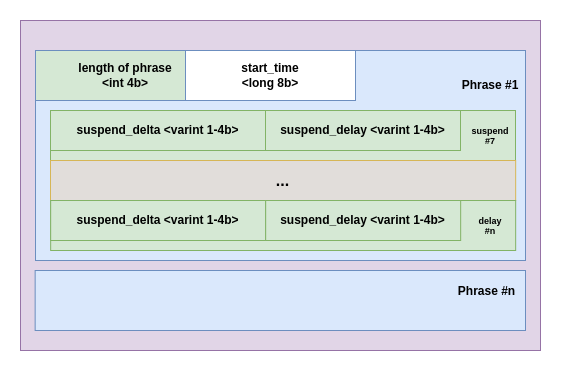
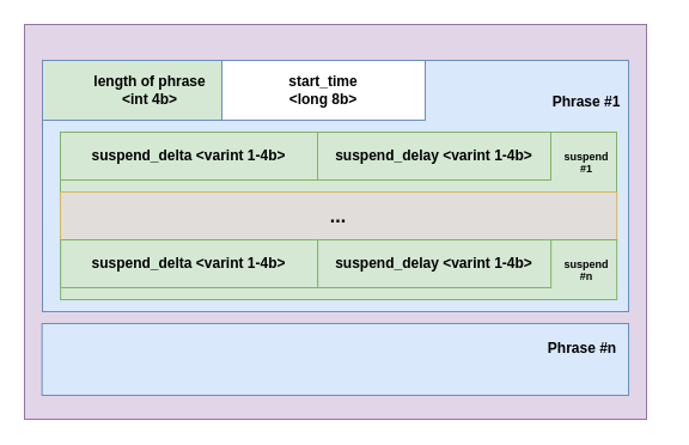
- <mxCell id="13" value="&lt;p style=&quot;line-height: 70%;&quot;&gt;&lt;b style=&quot;font-size: 9px;&quot;&gt;suspend &lt;br&gt;#7&lt;/b&gt;&lt;/p&gt;" style="text;html=1;strokeColor=none;fillColor=none;align=center;verticalAlign=middle;whiteSpace=wrap;rounded=0;" vertex="1" parent="1"><mxGeometry x="460" y="120" width="60" height="30" as="geometry" /></mxCell>
+ <mxCell id="13" value="&lt;p style=&quot;line-height: 70%;&quot;&gt;&lt;b style=&quot;font-size: 9px;&quot;&gt;suspend &lt;br&gt;#1&lt;/b&gt;&lt;/p&gt;" style="text;html=1;strokeColor=none;fillColor=none;align=center;verticalAlign=middle;whiteSpace=wrap;rounded=0;" vertex="1" parent="1"><mxGeometry x="460" y="120" width="60" height="30" as="geometry" /></mxCell>
- <mxCell id="17" value="&lt;p style=&quot;line-height: 70%;&quot;&gt;&lt;b style=&quot;font-size: 9px;&quot;&gt;delay &lt;br&gt;#n&lt;/b&gt;&lt;/p&gt;" style="text;html=1;strokeColor=none;fillColor=none;align=center;verticalAlign=middle;whiteSpace=wrap;rounded=0;" vertex="1" parent="1"><mxGeometry x="460.17" y="210" width="60" height="30" as="geometry" /></mxCell>
+ <mxCell id="17" value="&lt;p style=&quot;line-height: 70%;&quot;&gt;&lt;b style=&quot;font-size: 9px;&quot;&gt;suspend &lt;br&gt;#n&lt;/b&gt;&lt;/p&gt;" style="text;html=1;strokeColor=none;fillColor=none;align=center;verticalAlign=middle;whiteSpace=wrap;rounded=0;" vertex="1" parent="1"><mxGeometry x="460.17" y="210" width="60" height="30" as="geometry" /></mxCell>
